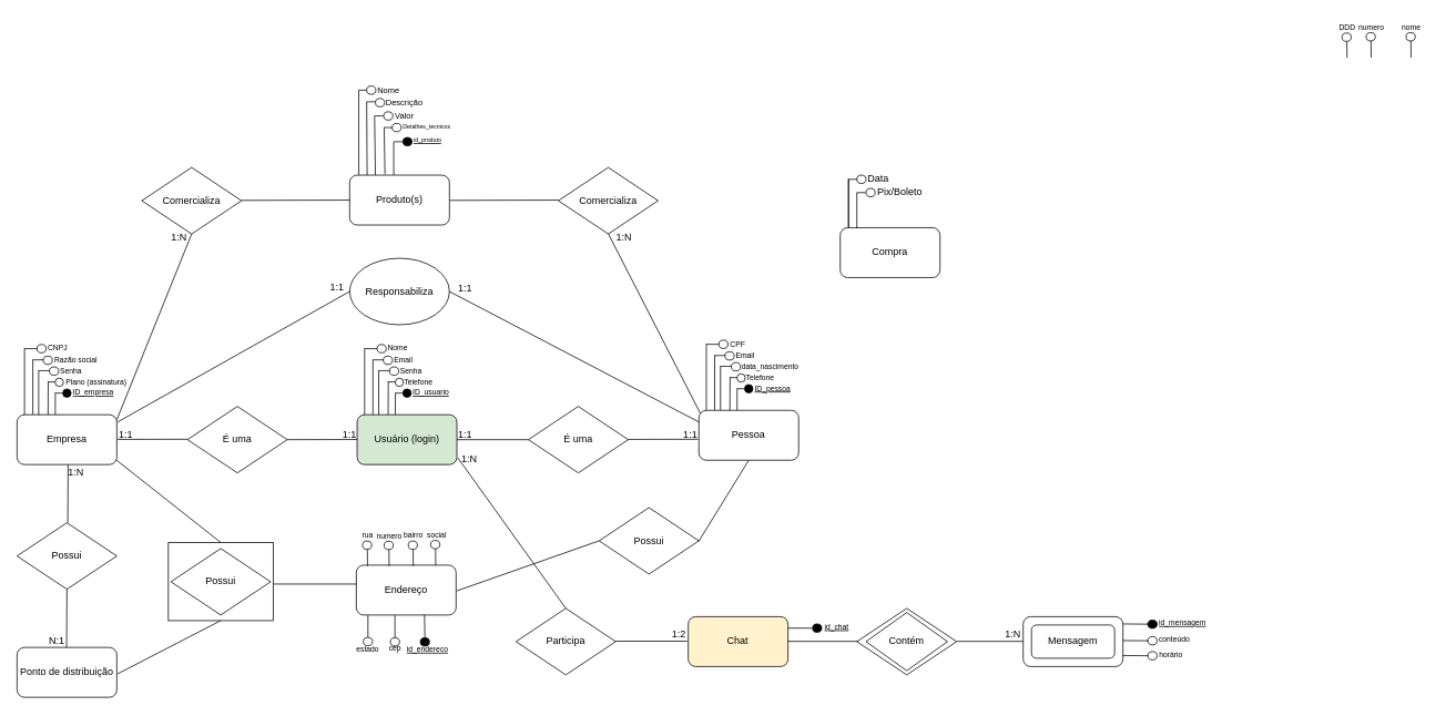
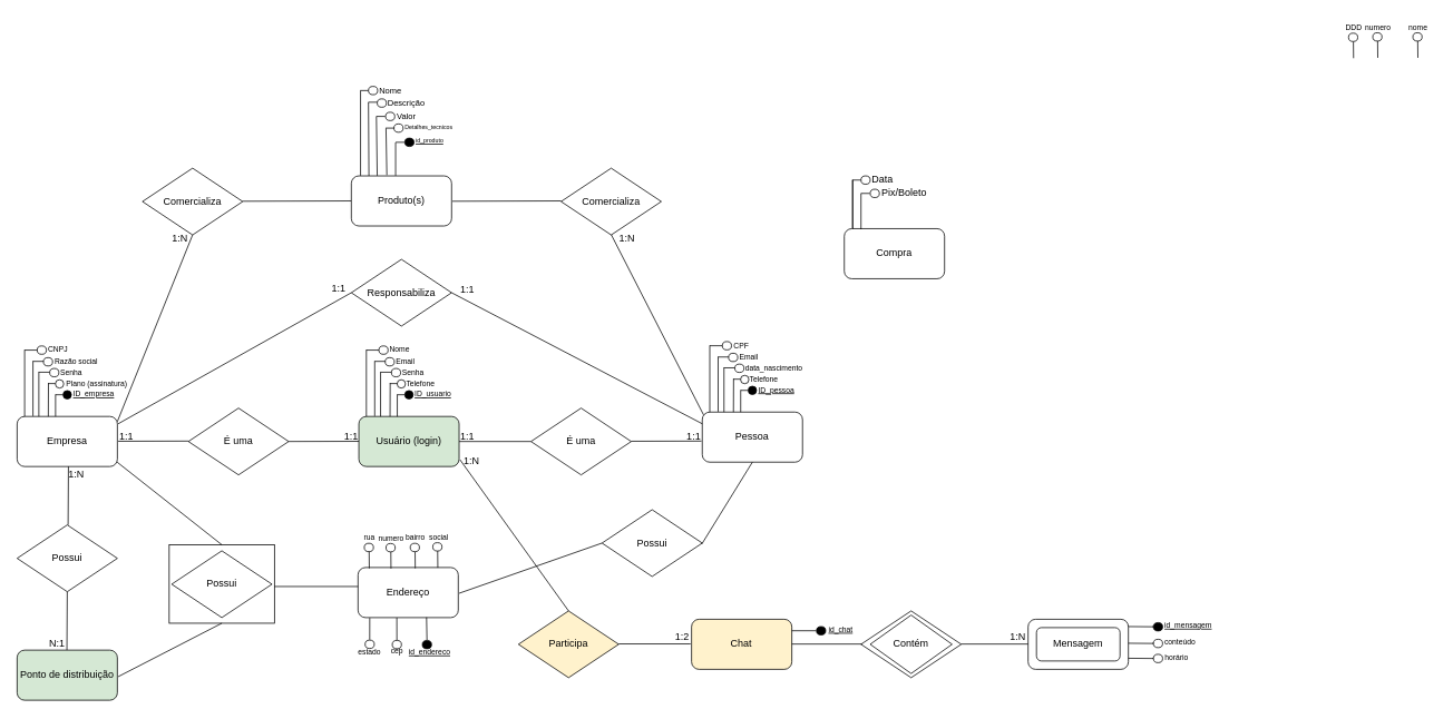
- <mxCell id="169" value="Responsabiliza" style="ellipse;whiteSpace=wrap;html=1;" vertex="1" parent="1"><mxGeometry x="420" y="310" width="120" height="80" as="geometry" /></mxCell>
+ <mxCell id="169" value="Responsabiliza" style="rhombus;whiteSpace=wrap;html=1;" vertex="1" parent="1"><mxGeometry x="420" y="310" width="120" height="80" as="geometry" /></mxCell>
- <mxCell id="120" value="Participa" style="rhombus;whiteSpace=wrap;html=1;" parent="1" vertex="1"><mxGeometry x="620" y="731.25" width="120" height="80" as="geometry" /></mxCell>
+ <mxCell id="120" value="Participa" style="rhombus;whiteSpace=wrap;html=1;fillColor=#fff2cc;" parent="1" vertex="1"><mxGeometry x="620" y="731.25" width="120" height="80" as="geometry" /></mxCell>
- <mxCell id="82" value="Ponto de distribuição" style="rounded=1;whiteSpace=wrap;html=1;fontSize=12;glass=0;strokeWidth=1;shadow=0;" parent="1" vertex="1"><mxGeometry x="20" y="778.25" width="120" height="60" as="geometry" /></mxCell>
+ <mxCell id="82" value="Ponto de distribuição" style="rounded=1;whiteSpace=wrap;html=1;fontSize=12;glass=0;strokeWidth=1;shadow=0;fillColor=#d5e8d4;" parent="1" vertex="1"><mxGeometry x="20" y="778.25" width="120" height="60" as="geometry" /></mxCell>
